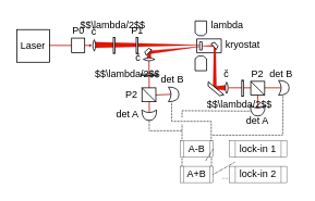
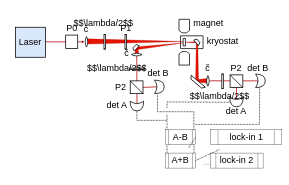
- <mxCell id="19" value="lambda" style="text;html=1;align=center;verticalAlign=middle;resizable=0;points=[];autosize=1;strokeColor=none;fillColor=none;" parent="1" vertex="1"><mxGeometry x="246.5" width="60" height="20" as="geometry" y="20" /></mxCell>
+ <mxCell id="19" value="magnet" style="text;html=1;align=center;verticalAlign=middle;resizable=0;points=[];autosize=1;strokeColor=none;fillColor=none;" parent="1" vertex="1"><mxGeometry x="246.5" width="60" height="20" as="geometry" y="20" /></mxCell>
- <mxCell id="25" value="Laser" style="whiteSpace=wrap;html=1;aspect=fixed;" parent="1" vertex="1"><mxGeometry y="35.58" width="40" height="40" as="geometry" x="20" /></mxCell>
+ <mxCell id="25" value="Laser" style="whiteSpace=wrap;html=1;aspect=fixed;fillColor=#dae8fc;" parent="1" vertex="1"><mxGeometry y="35.58" width="40" height="40" as="geometry" x="20" /></mxCell>
- <mxCell id="58" value="lock-in 1" style="shape=process;whiteSpace=wrap;html=1;backgroundOutline=1;strokeWidth=0.4;" parent="1" vertex="1"><mxGeometry x="280" y="172.18" width="70" height="20" as="geometry" /></mxCell>
+ <mxCell id="58" value="lock-in 1" style="shape=process;whiteSpace=wrap;html=1;backgroundOutline=1;strokeWidth=0.4;" parent="1" vertex="1"><mxGeometry x="280" y="172.18" width="95" height="20" as="geometry" /></mxCell>
